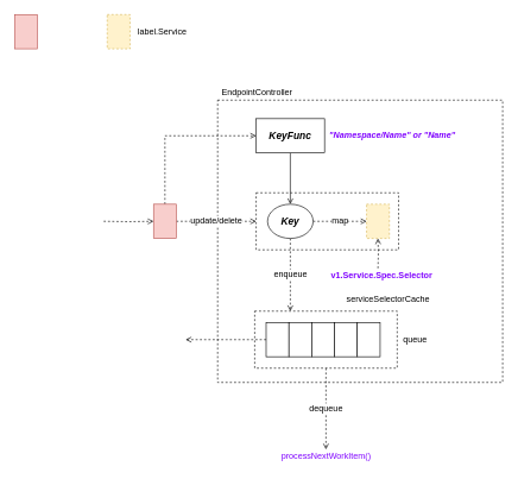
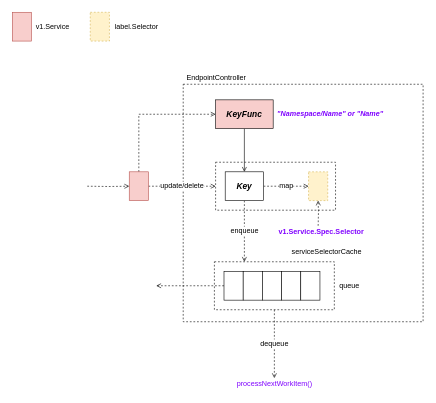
+ <mxCell id="7" value="v1.Service" style="text;html=1;align=center;verticalAlign=middle;resizable=0;points=[];autosize=1;" parent="1" vertex="1"><mxGeometry x="52" y="34" width="70" height="20" as="geometry" /></mxCell>
- <mxCell id="9" value="label.Service" style="text;html=1;align=center;verticalAlign=middle;resizable=0;points=[];autosize=1;" parent="1" vertex="1"><mxGeometry x="182" y="34" width="90" height="20" as="geometry" /></mxCell>
+ <mxCell id="9" value="label.Selector" style="text;html=1;align=center;verticalAlign=middle;resizable=0;points=[];autosize=1;" parent="1" vertex="1"><mxGeometry x="182" y="34" width="90" height="20" as="geometry" /></mxCell>
- <mxCell id="20" value="KeyFunc" style="rounded=0;whiteSpace=wrap;html=1;fillColor=#ffffff;strokeColor=#000000;fontSize=14;fontStyle=3" parent="1" vertex="1"><mxGeometry x="359" y="166" width="96" height="48" as="geometry" /></mxCell>
+ <mxCell id="20" value="KeyFunc" style="rounded=0;whiteSpace=wrap;html=1;fillColor=#f8cecc;strokeColor=#000000;fontSize=14;fontStyle=3;" parent="1" vertex="1"><mxGeometry x="359" y="166" width="96" height="48" as="geometry" /></mxCell>
- <mxCell id="17" value="Key" style="ellipse;whiteSpace=wrap;html=1;fillColor=#ffffff;strokeColor=#000000;fontSize=14;fontStyle=3;" parent="1" vertex="1"><mxGeometry x="375" y="286" width="64" height="48" as="geometry" /></mxCell>
+ <mxCell id="17" value="Key" style="rounded=0;whiteSpace=wrap;html=1;fillColor=#ffffff;strokeColor=#000000;fontSize=14;fontStyle=3" parent="1" vertex="1"><mxGeometry x="375" y="286" width="64" height="48" as="geometry" /></mxCell>
